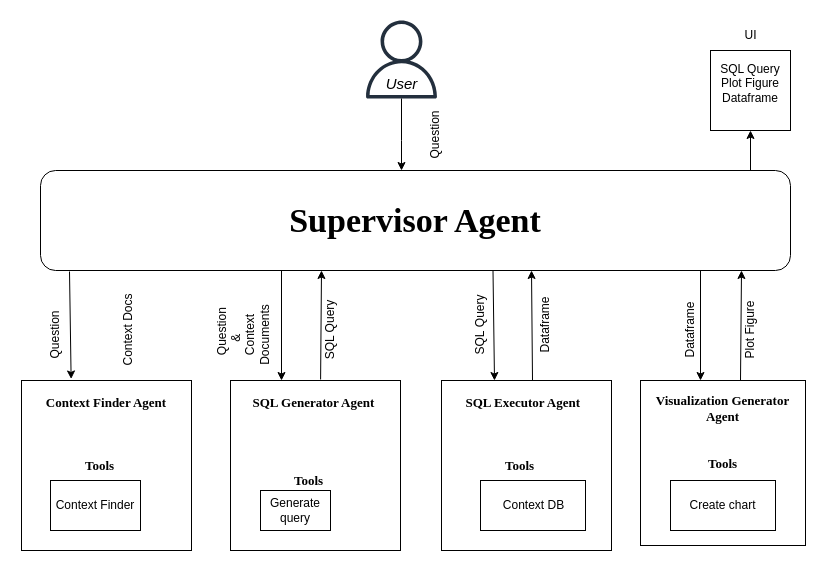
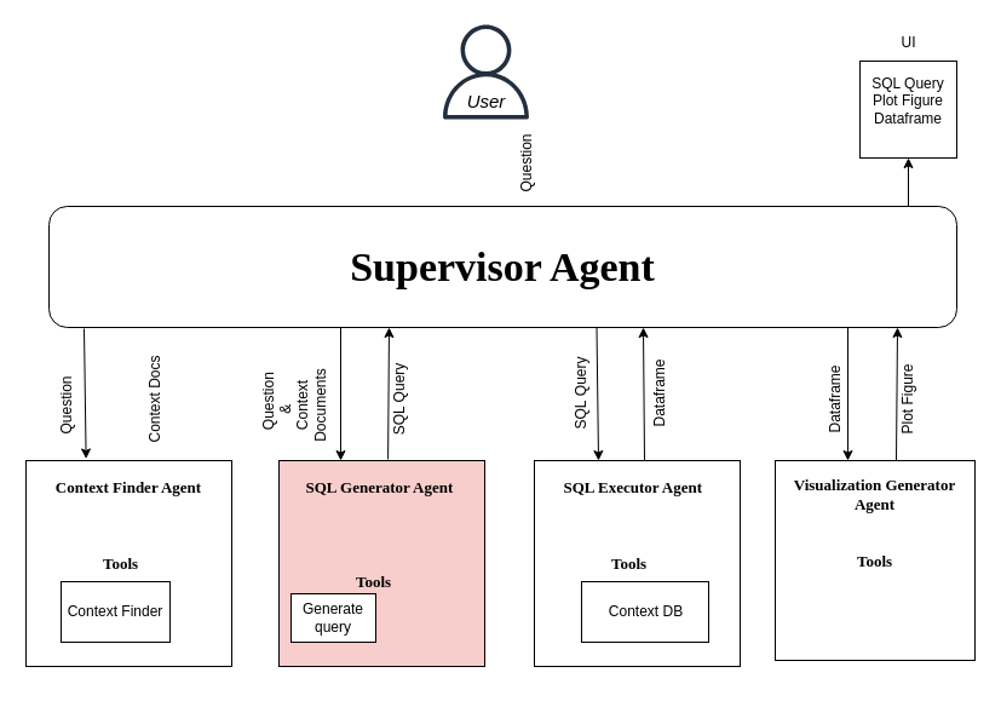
- <mxCell id="16" value="" style="edgeStyle=orthogonalEdgeStyle;rounded=0;orthogonalLoop=1;jettySize=auto;html=1;" parent="1" source="17" target="14" edge="1"><mxGeometry relative="1" as="geometry"><Array as="points"><mxPoint x="401" y="140" /><mxPoint x="401" y="140" /></Array></mxGeometry></mxCell>
- <mxCell id="4" value="&lt;span style=&quot;background-color: initial; font-size: 13px;&quot;&gt;&amp;nbsp; &amp;nbsp; &amp;nbsp; &amp;nbsp; &amp;nbsp;&amp;nbsp;&lt;/span&gt;&lt;div style=&quot;font-size: 13px;&quot;&gt;&lt;span style=&quot;background-color: initial; font-size: 13px;&quot;&gt;&amp;nbsp; &amp;nbsp; &amp;nbsp; &amp;nbsp; &amp;nbsp;&lt;/span&gt;&lt;/div&gt;&lt;div style=&quot;font-size: 13px;&quot;&gt;&lt;span style=&quot;background-color: initial; font-size: 13px;&quot;&gt;&amp;nbsp; &amp;nbsp; &amp;nbsp; &amp;nbsp;&amp;nbsp;&lt;/span&gt;&lt;/div&gt;&lt;div style=&quot;font-size: 13px;&quot;&gt;&lt;span style=&quot;background-color: initial; font-size: 13px;&quot;&gt;&amp;nbsp; &amp;nbsp; &amp;nbsp; SQL Generator Agent&amp;nbsp; &amp;nbsp; &amp;nbsp; &amp;nbsp; &amp;nbsp; &amp;nbsp; &amp;nbsp; &amp;nbsp; &amp;nbsp; &amp;nbsp; &amp;nbsp; &amp;nbsp; &amp;nbsp; &amp;nbsp; &amp;nbsp; &amp;nbsp; &amp;nbsp; &amp;nbsp; &amp;nbsp; &amp;nbsp; &amp;nbsp; &amp;nbsp; &amp;nbsp; &amp;nbsp; &amp;nbsp; &amp;nbsp; &amp;nbsp; &amp;nbsp; &amp;nbsp; &amp;nbsp; &amp;nbsp; &amp;nbsp; &amp;nbsp; &amp;nbsp; &amp;nbsp; &amp;nbsp; &amp;nbsp; &amp;nbsp; &amp;nbsp; &amp;nbsp; &amp;nbsp; &amp;nbsp; &amp;nbsp; &amp;nbsp; &amp;nbsp; &amp;nbsp; &amp;nbsp; &amp;nbsp; &amp;nbsp; &amp;nbsp; &amp;nbsp; &amp;nbsp; &amp;nbsp; &amp;nbsp; &amp;nbsp; &amp;nbsp; &amp;nbsp; &amp;nbsp; &amp;nbsp; &amp;nbsp; &amp;nbsp; &amp;nbsp; &amp;nbsp; &amp;nbsp; &amp;nbsp;&lt;/span&gt;&lt;div style=&quot;font-size: 13px;&quot;&gt;&amp;nbsp; &amp;nbsp; &amp;nbsp; &amp;nbsp; &amp;nbsp; &amp;nbsp; &amp;nbsp; &amp;nbsp; &amp;nbsp; &amp;nbsp; &amp;nbsp;&amp;nbsp;&lt;/div&gt;&lt;div style=&quot;font-size: 13px;&quot;&gt;&amp;nbsp; &amp;nbsp; &amp;nbsp; &amp;nbsp; &amp;nbsp; &amp;nbsp; &amp;nbsp; &amp;nbsp; &amp;nbsp; &amp;nbsp;Tools&amp;nbsp; &amp;nbsp; &amp;nbsp; &amp;nbsp; &amp;nbsp; &amp;nbsp; &amp;nbsp; &amp;nbsp; &amp;nbsp; &amp;nbsp; &amp;nbsp; &amp;nbsp; &amp;nbsp; &amp;nbsp; &amp;nbsp; &amp;nbsp; &amp;nbsp; &amp;nbsp; &amp;nbsp; &amp;nbsp; &amp;nbsp; &amp;nbsp; &amp;nbsp; &amp;nbsp; &amp;nbsp; &amp;nbsp; &amp;nbsp; &amp;nbsp; &amp;nbsp; &amp;nbsp; &amp;nbsp; &amp;nbsp; &amp;nbsp; &amp;nbsp; &amp;nbsp; &amp;nbsp; &amp;nbsp; &amp;nbsp; &amp;nbsp; &amp;nbsp; &amp;nbsp; &amp;nbsp; &amp;nbsp; &amp;nbsp; &amp;nbsp; &amp;nbsp; &amp;nbsp; &amp;nbsp; &amp;nbsp; &amp;nbsp; &amp;nbsp; &amp;nbsp; &amp;nbsp; &amp;nbsp; &amp;nbsp; &amp;nbsp; &amp;nbsp; &amp;nbsp; &amp;nbsp; &amp;nbsp; &amp;nbsp; &amp;nbsp; &amp;nbsp; &amp;nbsp; &amp;nbsp; &amp;nbsp; &amp;nbsp; &amp;nbsp; &amp;nbsp; &amp;nbsp; &amp;nbsp; &amp;nbsp; &amp;nbsp; &amp;nbsp; &amp;nbsp; &amp;nbsp; &amp;nbsp; &amp;nbsp; &amp;nbsp; &amp;nbsp; &amp;nbsp; &amp;nbsp; &amp;nbsp; &amp;nbsp; &amp;nbsp; &amp;nbsp; &amp;nbsp; &amp;nbsp; &amp;nbsp; &amp;nbsp; &amp;nbsp; &amp;nbsp; &amp;nbsp; &amp;nbsp; &amp;nbsp; &amp;nbsp; &amp;nbsp; &amp;nbsp; &amp;nbsp; &amp;nbsp; &amp;nbsp; &amp;nbsp; &amp;nbsp; &amp;nbsp; &amp;nbsp; &amp;nbsp; &amp;nbsp; &amp;nbsp; &amp;nbsp; &amp;nbsp; &amp;nbsp; &amp;nbsp; &amp;nbsp; &amp;nbsp; &amp;nbsp; &amp;nbsp; &amp;nbsp; &amp;nbsp; &amp;nbsp; &amp;nbsp; &amp;nbsp; &amp;nbsp; &amp;nbsp; &amp;nbsp; &amp;nbsp; &amp;nbsp; &amp;nbsp; &amp;nbsp; &amp;nbsp; &amp;nbsp; &amp;nbsp; &amp;nbsp; &amp;nbsp; &amp;nbsp; &amp;nbsp; &amp;nbsp; &amp;nbsp; &amp;nbsp; &amp;nbsp; &amp;nbsp; &amp;nbsp; &amp;nbsp; &amp;nbsp; &amp;nbsp; &amp;nbsp; &amp;nbsp; &amp;nbsp; &amp;nbsp; &amp;nbsp; &amp;nbsp; &amp;nbsp; &amp;nbsp; &amp;nbsp; &amp;nbsp; &amp;nbsp; &amp;nbsp; &amp;nbsp; &amp;nbsp;&lt;/div&gt;&lt;/div&gt;" style="whiteSpace=wrap;html=1;aspect=fixed;fontSize=13;fontFamily=Times New Roman;fontStyle=1" parent="1" vertex="1"><mxGeometry x="230" y="380" width="170" height="170" as="geometry" /></mxCell>
+ <mxCell id="4" value="&lt;span style=&quot;background-color: initial; font-size: 13px;&quot;&gt;&amp;nbsp; &amp;nbsp; &amp;nbsp; &amp;nbsp; &amp;nbsp;&amp;nbsp;&lt;/span&gt;&lt;div style=&quot;font-size: 13px;&quot;&gt;&lt;span style=&quot;background-color: initial; font-size: 13px;&quot;&gt;&amp;nbsp; &amp;nbsp; &amp;nbsp; &amp;nbsp; &amp;nbsp;&lt;/span&gt;&lt;/div&gt;&lt;div style=&quot;font-size: 13px;&quot;&gt;&lt;span style=&quot;background-color: initial; font-size: 13px;&quot;&gt;&amp;nbsp; &amp;nbsp; &amp;nbsp; &amp;nbsp;&amp;nbsp;&lt;/span&gt;&lt;/div&gt;&lt;div style=&quot;font-size: 13px;&quot;&gt;&lt;span style=&quot;background-color: initial; font-size: 13px;&quot;&gt;&amp;nbsp; &amp;nbsp; &amp;nbsp; SQL Generator Agent&amp;nbsp; &amp;nbsp; &amp;nbsp; &amp;nbsp; &amp;nbsp; &amp;nbsp; &amp;nbsp; &amp;nbsp; &amp;nbsp; &amp;nbsp; &amp;nbsp; &amp;nbsp; &amp;nbsp; &amp;nbsp; &amp;nbsp; &amp;nbsp; &amp;nbsp; &amp;nbsp; &amp;nbsp; &amp;nbsp; &amp;nbsp; &amp;nbsp; &amp;nbsp; &amp;nbsp; &amp;nbsp; &amp;nbsp; &amp;nbsp; &amp;nbsp; &amp;nbsp; &amp;nbsp; &amp;nbsp; &amp;nbsp; &amp;nbsp; &amp;nbsp; &amp;nbsp; &amp;nbsp; &amp;nbsp; &amp;nbsp; &amp;nbsp; &amp;nbsp; &amp;nbsp; &amp;nbsp; &amp;nbsp; &amp;nbsp; &amp;nbsp; &amp;nbsp; &amp;nbsp; &amp;nbsp; &amp;nbsp; &amp;nbsp; &amp;nbsp; &amp;nbsp; &amp;nbsp; &amp;nbsp; &amp;nbsp; &amp;nbsp; &amp;nbsp; &amp;nbsp; &amp;nbsp; &amp;nbsp; &amp;nbsp; &amp;nbsp; &amp;nbsp; &amp;nbsp; &amp;nbsp;&lt;/span&gt;&lt;div style=&quot;font-size: 13px;&quot;&gt;&amp;nbsp; &amp;nbsp; &amp;nbsp; &amp;nbsp; &amp;nbsp; &amp;nbsp; &amp;nbsp; &amp;nbsp; &amp;nbsp; &amp;nbsp; &amp;nbsp;&amp;nbsp;&lt;/div&gt;&lt;div style=&quot;font-size: 13px;&quot;&gt;&amp;nbsp; &amp;nbsp; &amp;nbsp; &amp;nbsp; &amp;nbsp; &amp;nbsp; &amp;nbsp; &amp;nbsp; &amp;nbsp; &amp;nbsp;Tools&amp;nbsp; &amp;nbsp; &amp;nbsp; &amp;nbsp; &amp;nbsp; &amp;nbsp; &amp;nbsp; &amp;nbsp; &amp;nbsp; &amp;nbsp; &amp;nbsp; &amp;nbsp; &amp;nbsp; &amp;nbsp; &amp;nbsp; &amp;nbsp; &amp;nbsp; &amp;nbsp; &amp;nbsp; &amp;nbsp; &amp;nbsp; &amp;nbsp; &amp;nbsp; &amp;nbsp; &amp;nbsp; &amp;nbsp; &amp;nbsp; &amp;nbsp; &amp;nbsp; &amp;nbsp; &amp;nbsp; &amp;nbsp; &amp;nbsp; &amp;nbsp; &amp;nbsp; &amp;nbsp; &amp;nbsp; &amp;nbsp; &amp;nbsp; &amp;nbsp; &amp;nbsp; &amp;nbsp; &amp;nbsp; &amp;nbsp; &amp;nbsp; &amp;nbsp; &amp;nbsp; &amp;nbsp; &amp;nbsp; &amp;nbsp; &amp;nbsp; &amp;nbsp; &amp;nbsp; &amp;nbsp; &amp;nbsp; &amp;nbsp; &amp;nbsp; &amp;nbsp; &amp;nbsp; &amp;nbsp; &amp;nbsp; &amp;nbsp; &amp;nbsp; &amp;nbsp; &amp;nbsp; &amp;nbsp; &amp;nbsp; &amp;nbsp; &amp;nbsp; &amp;nbsp; &amp;nbsp; &amp;nbsp; &amp;nbsp; &amp;nbsp; &amp;nbsp; &amp;nbsp; &amp;nbsp; &amp;nbsp; &amp;nbsp; &amp;nbsp; &amp;nbsp; &amp;nbsp; &amp;nbsp; &amp;nbsp; &amp;nbsp; &amp;nbsp; &amp;nbsp; &amp;nbsp; &amp;nbsp; &amp;nbsp; &amp;nbsp; &amp;nbsp; &amp;nbsp; &amp;nbsp; &amp;nbsp; &amp;nbsp; &amp;nbsp; &amp;nbsp; &amp;nbsp; &amp;nbsp; &amp;nbsp; &amp;nbsp; &amp;nbsp; &amp;nbsp; &amp;nbsp; &amp;nbsp; &amp;nbsp; &amp;nbsp; &amp;nbsp; &amp;nbsp; &amp;nbsp; &amp;nbsp; &amp;nbsp; &amp;nbsp; &amp;nbsp; &amp;nbsp; &amp;nbsp; &amp;nbsp; &amp;nbsp; &amp;nbsp; &amp;nbsp; &amp;nbsp; &amp;nbsp; &amp;nbsp; &amp;nbsp; &amp;nbsp; &amp;nbsp; &amp;nbsp; &amp;nbsp; &amp;nbsp; &amp;nbsp; &amp;nbsp; &amp;nbsp; &amp;nbsp; &amp;nbsp; &amp;nbsp; &amp;nbsp; &amp;nbsp; &amp;nbsp; &amp;nbsp; &amp;nbsp; &amp;nbsp; &amp;nbsp; &amp;nbsp; &amp;nbsp; &amp;nbsp; &amp;nbsp; &amp;nbsp; &amp;nbsp; &amp;nbsp; &amp;nbsp; &amp;nbsp; &amp;nbsp; &amp;nbsp; &amp;nbsp; &amp;nbsp; &amp;nbsp; &amp;nbsp;&lt;/div&gt;&lt;/div&gt;" style="whiteSpace=wrap;html=1;aspect=fixed;fontSize=13;fontFamily=Times New Roman;fontStyle=1;fillColor=#f8cecc;" parent="1" vertex="1"><mxGeometry x="230" y="380" width="170" height="170" as="geometry" /></mxCell>
- <mxCell id="10" value="Create chart" style="rounded=0;whiteSpace=wrap;html=1;" parent="1" vertex="1"><mxGeometry x="670" y="480" width="105" height="50" as="geometry" /></mxCell>
- <mxCell id="5" value="Generate query" style="rounded=0;whiteSpace=wrap;html=1;" parent="1" vertex="1"><mxGeometry x="260" y="490" width="70" height="40" as="geometry" /></mxCell>
+ <mxCell id="5" value="Generate query" style="rounded=0;whiteSpace=wrap;html=1;" parent="1" vertex="1"><mxGeometry x="240" y="490" width="70" height="40" as="geometry" /></mxCell>
